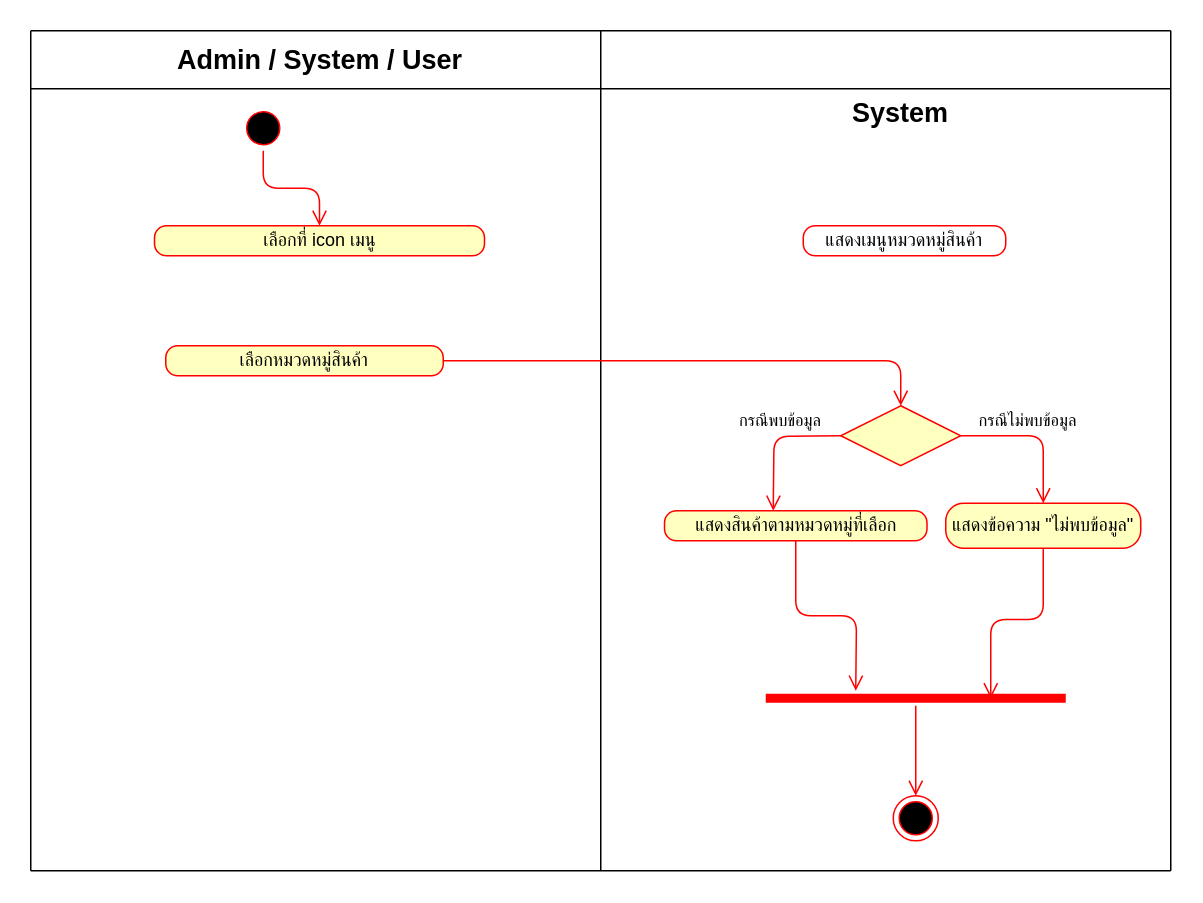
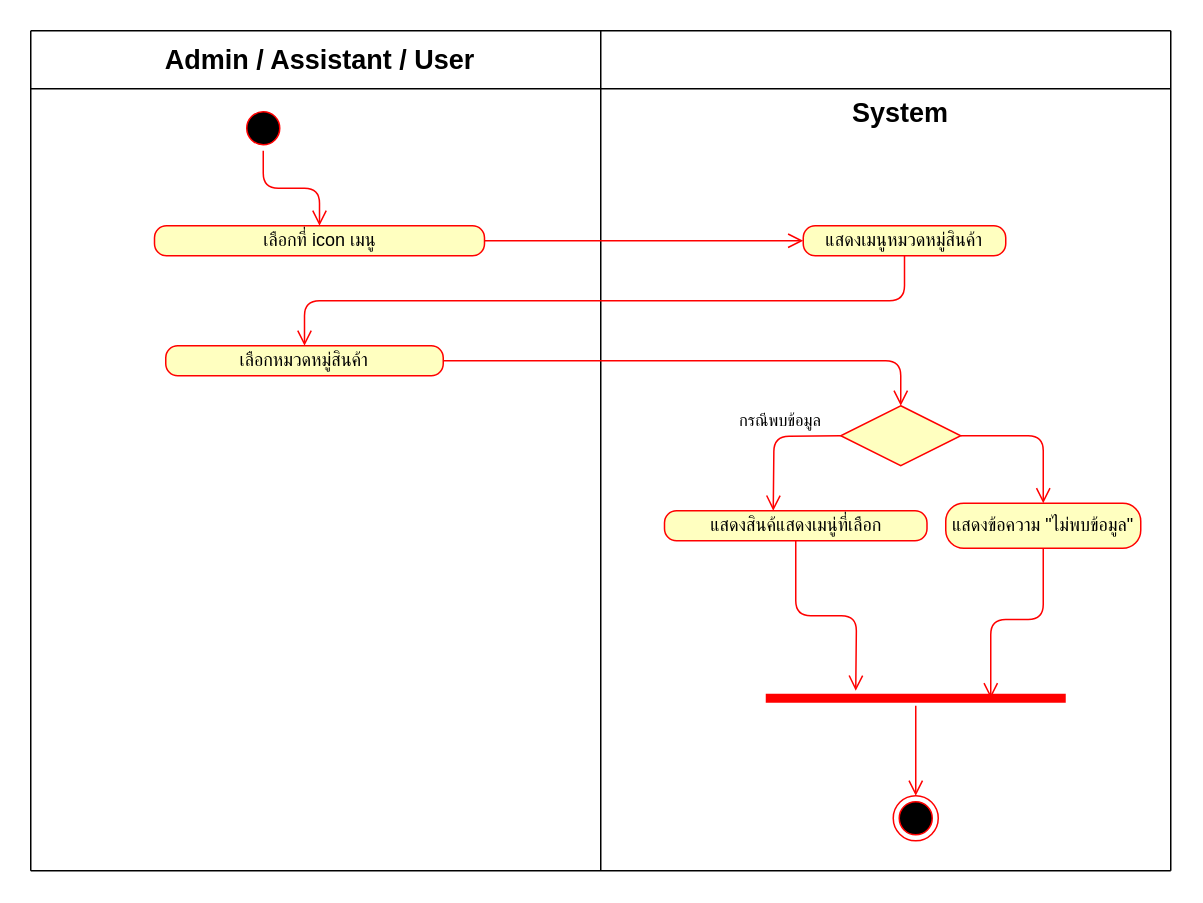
- <mxCell id="7" value="&lt;font style=&quot;font-size: 18px&quot;&gt;&lt;b&gt;Admin / System / User&lt;/b&gt;&lt;/font&gt;" style="text;html=1;strokeColor=none;fillColor=none;align=center;verticalAlign=middle;whiteSpace=wrap;rounded=0;" parent="1" vertex="1"><mxGeometry x="102.5" y="30" width="220" height="20" as="geometry" /></mxCell>
+ <mxCell id="7" value="&lt;font style=&quot;font-size: 18px&quot;&gt;&lt;b&gt;Admin / Assistant / User&lt;/b&gt;&lt;/font&gt;" style="text;html=1;strokeColor=none;fillColor=none;align=center;verticalAlign=middle;whiteSpace=wrap;rounded=0;" parent="1" vertex="1"><mxGeometry x="102.5" y="30" width="220" height="20" as="geometry" /></mxCell>
+ <mxCell id="11" value="" style="edgeStyle=orthogonalEdgeStyle;html=1;verticalAlign=bottom;endArrow=open;endSize=8;strokeColor=#ff0000;exitX=1;exitY=0.5;exitDx=0;exitDy=0;entryX=0;entryY=0.5;entryDx=0;entryDy=0;" parent="1" source="10" target="17" edge="1"><mxGeometry relative="1" as="geometry"><mxPoint x="520" y="180" as="targetPoint" /><mxPoint x="330" y="200" as="sourcePoint" /></mxGeometry></mxCell>
- <mxCell id="17" value="แสดงเมนูหมวดหมู่สินค้า" style="rounded=1;whiteSpace=wrap;html=1;arcSize=40;fontColor=#000000;fillColor=#ffffff;strokeColor=#ff0000;" parent="1" vertex="1"><mxGeometry x="535" y="150" width="135" height="20" as="geometry" /></mxCell>
+ <mxCell id="17" value="แสดงเมนูหมวดหมู่สินค้า" style="rounded=1;whiteSpace=wrap;html=1;arcSize=40;fontColor=#000000;fillColor=#ffffc0;strokeColor=#ff0000;" parent="1" vertex="1"><mxGeometry x="535" y="150" width="135" height="20" as="geometry" /></mxCell>
+ <mxCell id="26" value="" style="edgeStyle=orthogonalEdgeStyle;html=1;verticalAlign=bottom;endArrow=open;endSize=8;strokeColor=#ff0000;exitX=0.5;exitY=1;exitDx=0;exitDy=0;entryX=0.5;entryY=0;entryDx=0;entryDy=0;" parent="1" source="17" target="18" edge="1"><mxGeometry relative="1" as="geometry"><mxPoint x="567.5" y="250" as="targetPoint" /><mxPoint x="280" y="250" as="sourcePoint" /></mxGeometry></mxCell>
- <mxCell id="22" value="&lt;font style=&quot;font-size: 11px&quot;&gt;กรณีไม่พบข้อมูล&lt;/font&gt;" style="text;html=1;strokeColor=none;fillColor=none;align=center;verticalAlign=middle;whiteSpace=wrap;rounded=0;" parent="1" vertex="1"><mxGeometry x="640" y="270" width="90" height="20" as="geometry" /></mxCell>
- <mxCell id="27" value="แสดงสินค้าตามหมวดหมู่ที่เลือก" style="rounded=1;whiteSpace=wrap;html=1;arcSize=40;fontColor=#000000;fillColor=#ffffc0;strokeColor=#ff0000;" parent="1" vertex="1"><mxGeometry x="442.5" y="340" width="175" height="20" as="geometry" /></mxCell>
+ <mxCell id="27" value="แสดงสินค้แสดงเมนู่ที่เลือก" style="rounded=1;whiteSpace=wrap;html=1;arcSize=40;fontColor=#000000;fillColor=#ffffc0;strokeColor=#ff0000;" parent="1" vertex="1"><mxGeometry x="442.5" y="340" width="175" height="20" as="geometry" /></mxCell>
